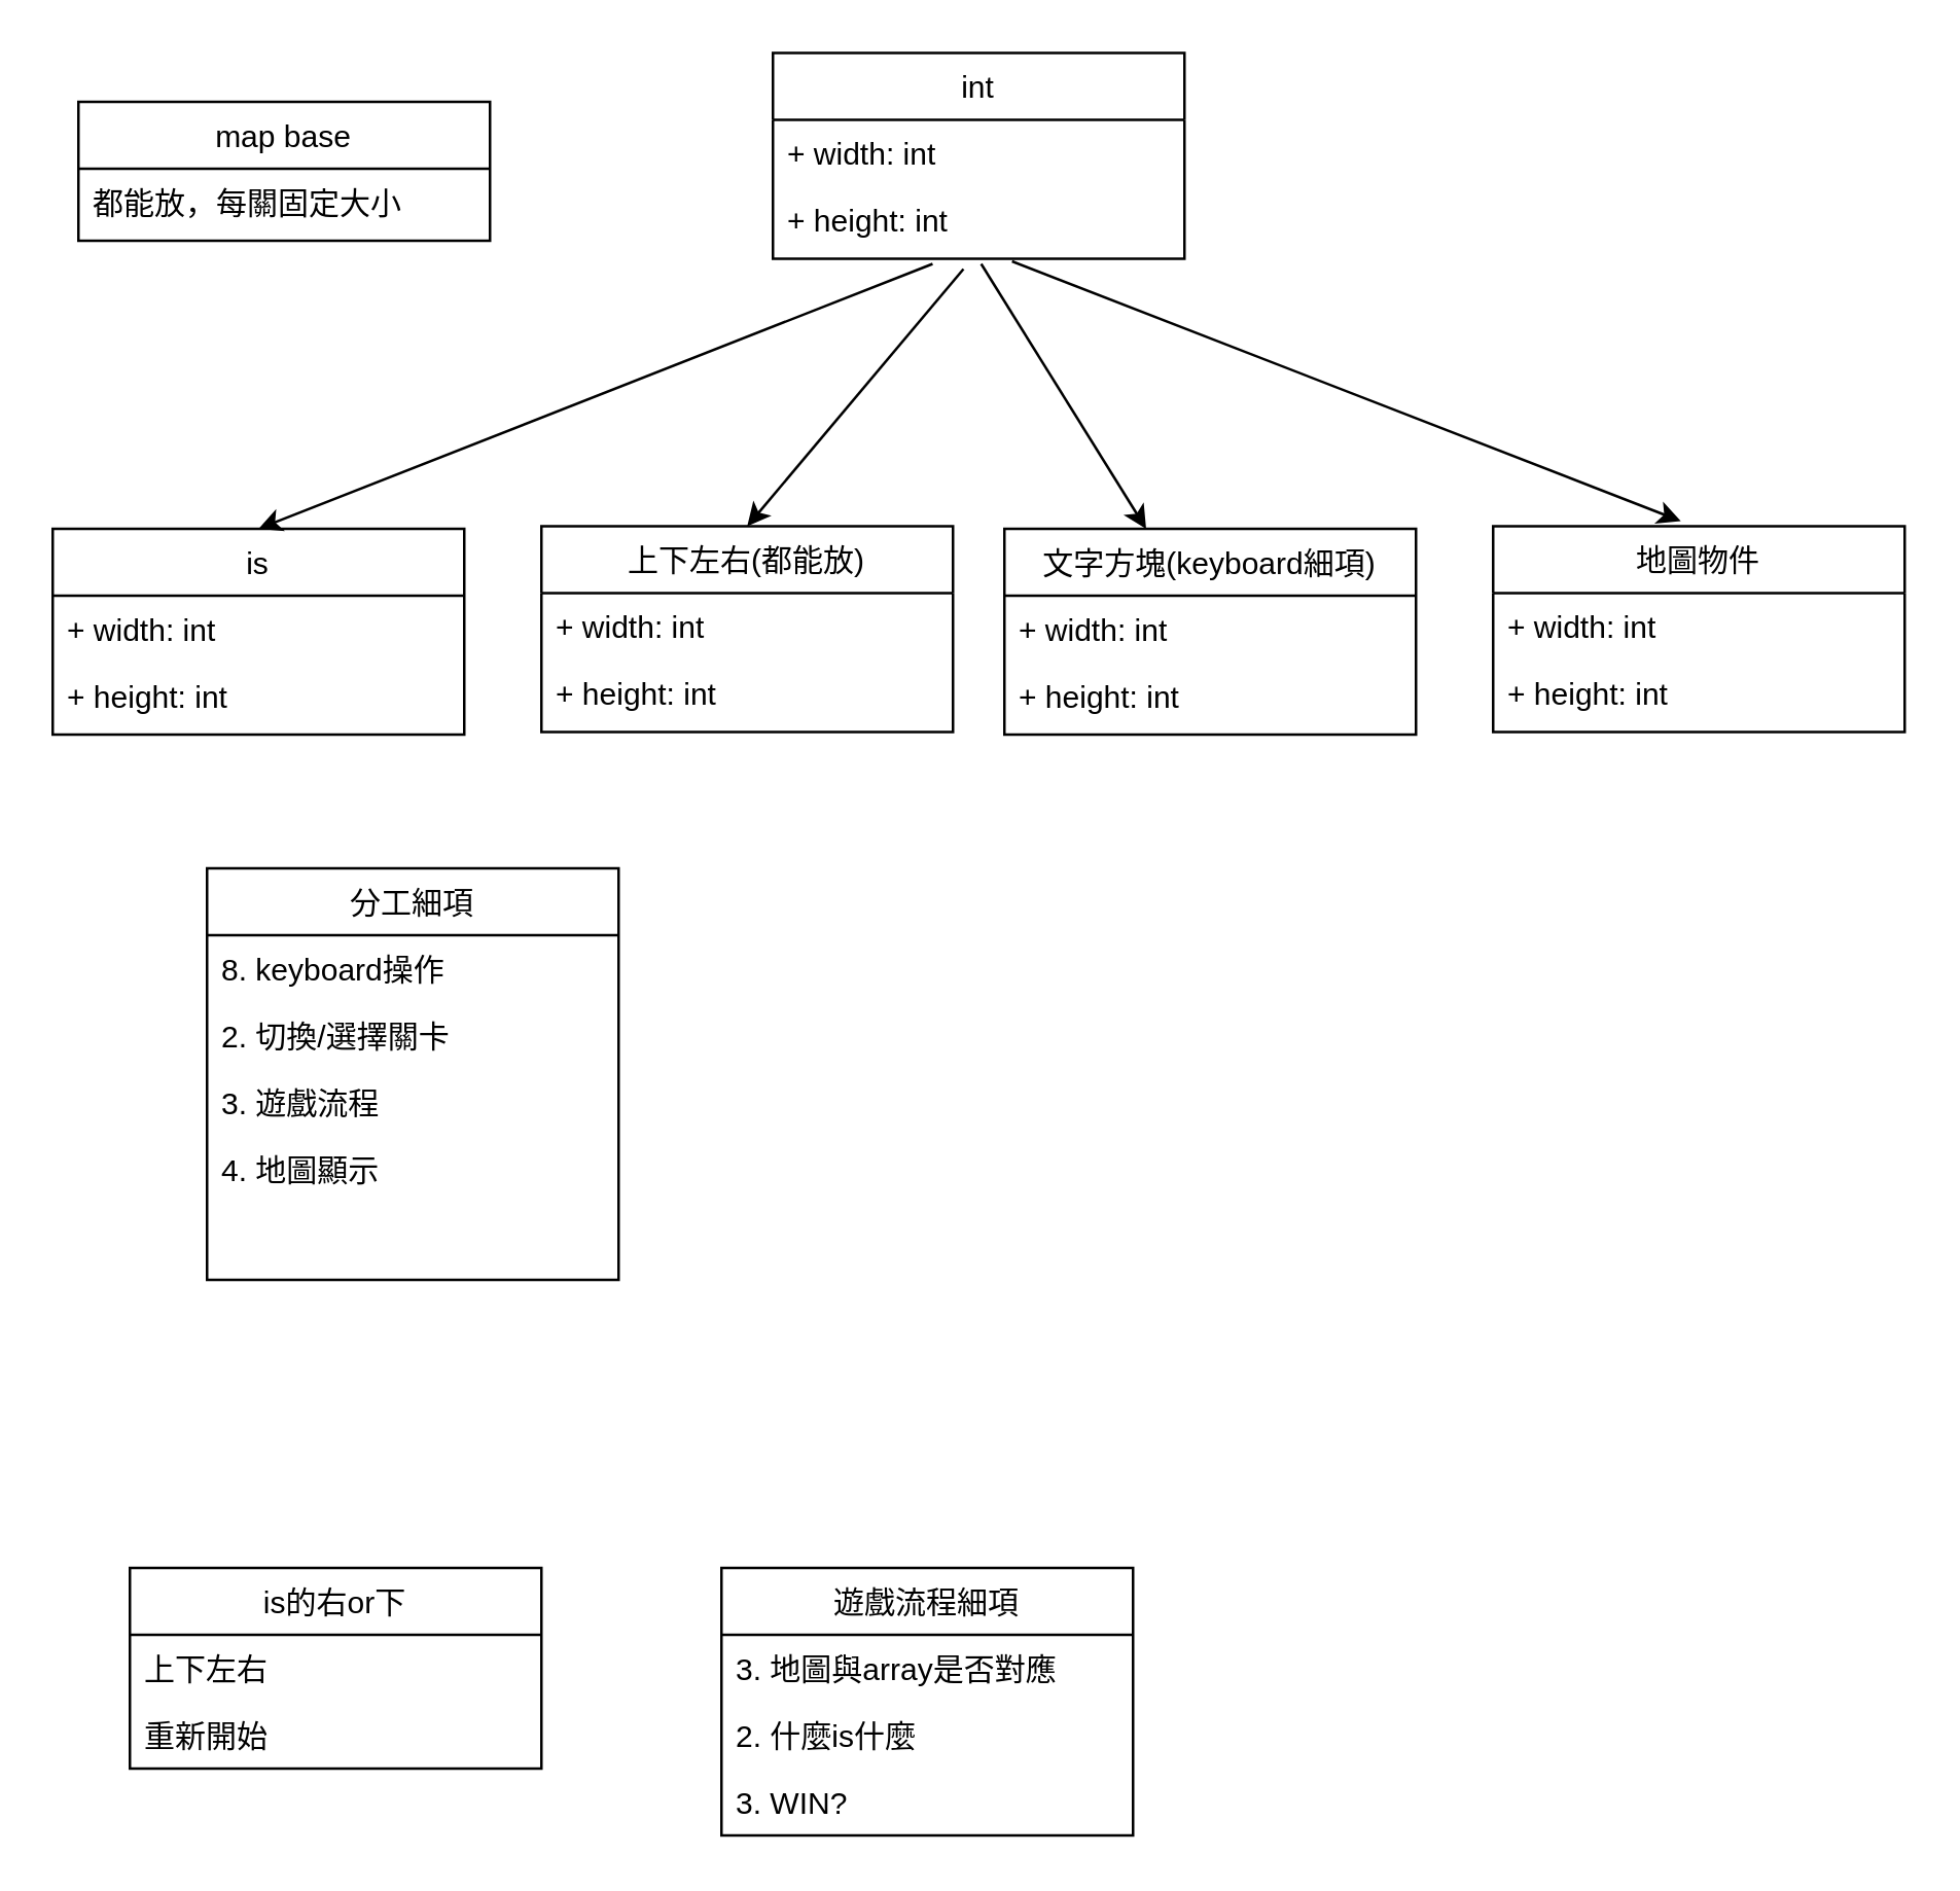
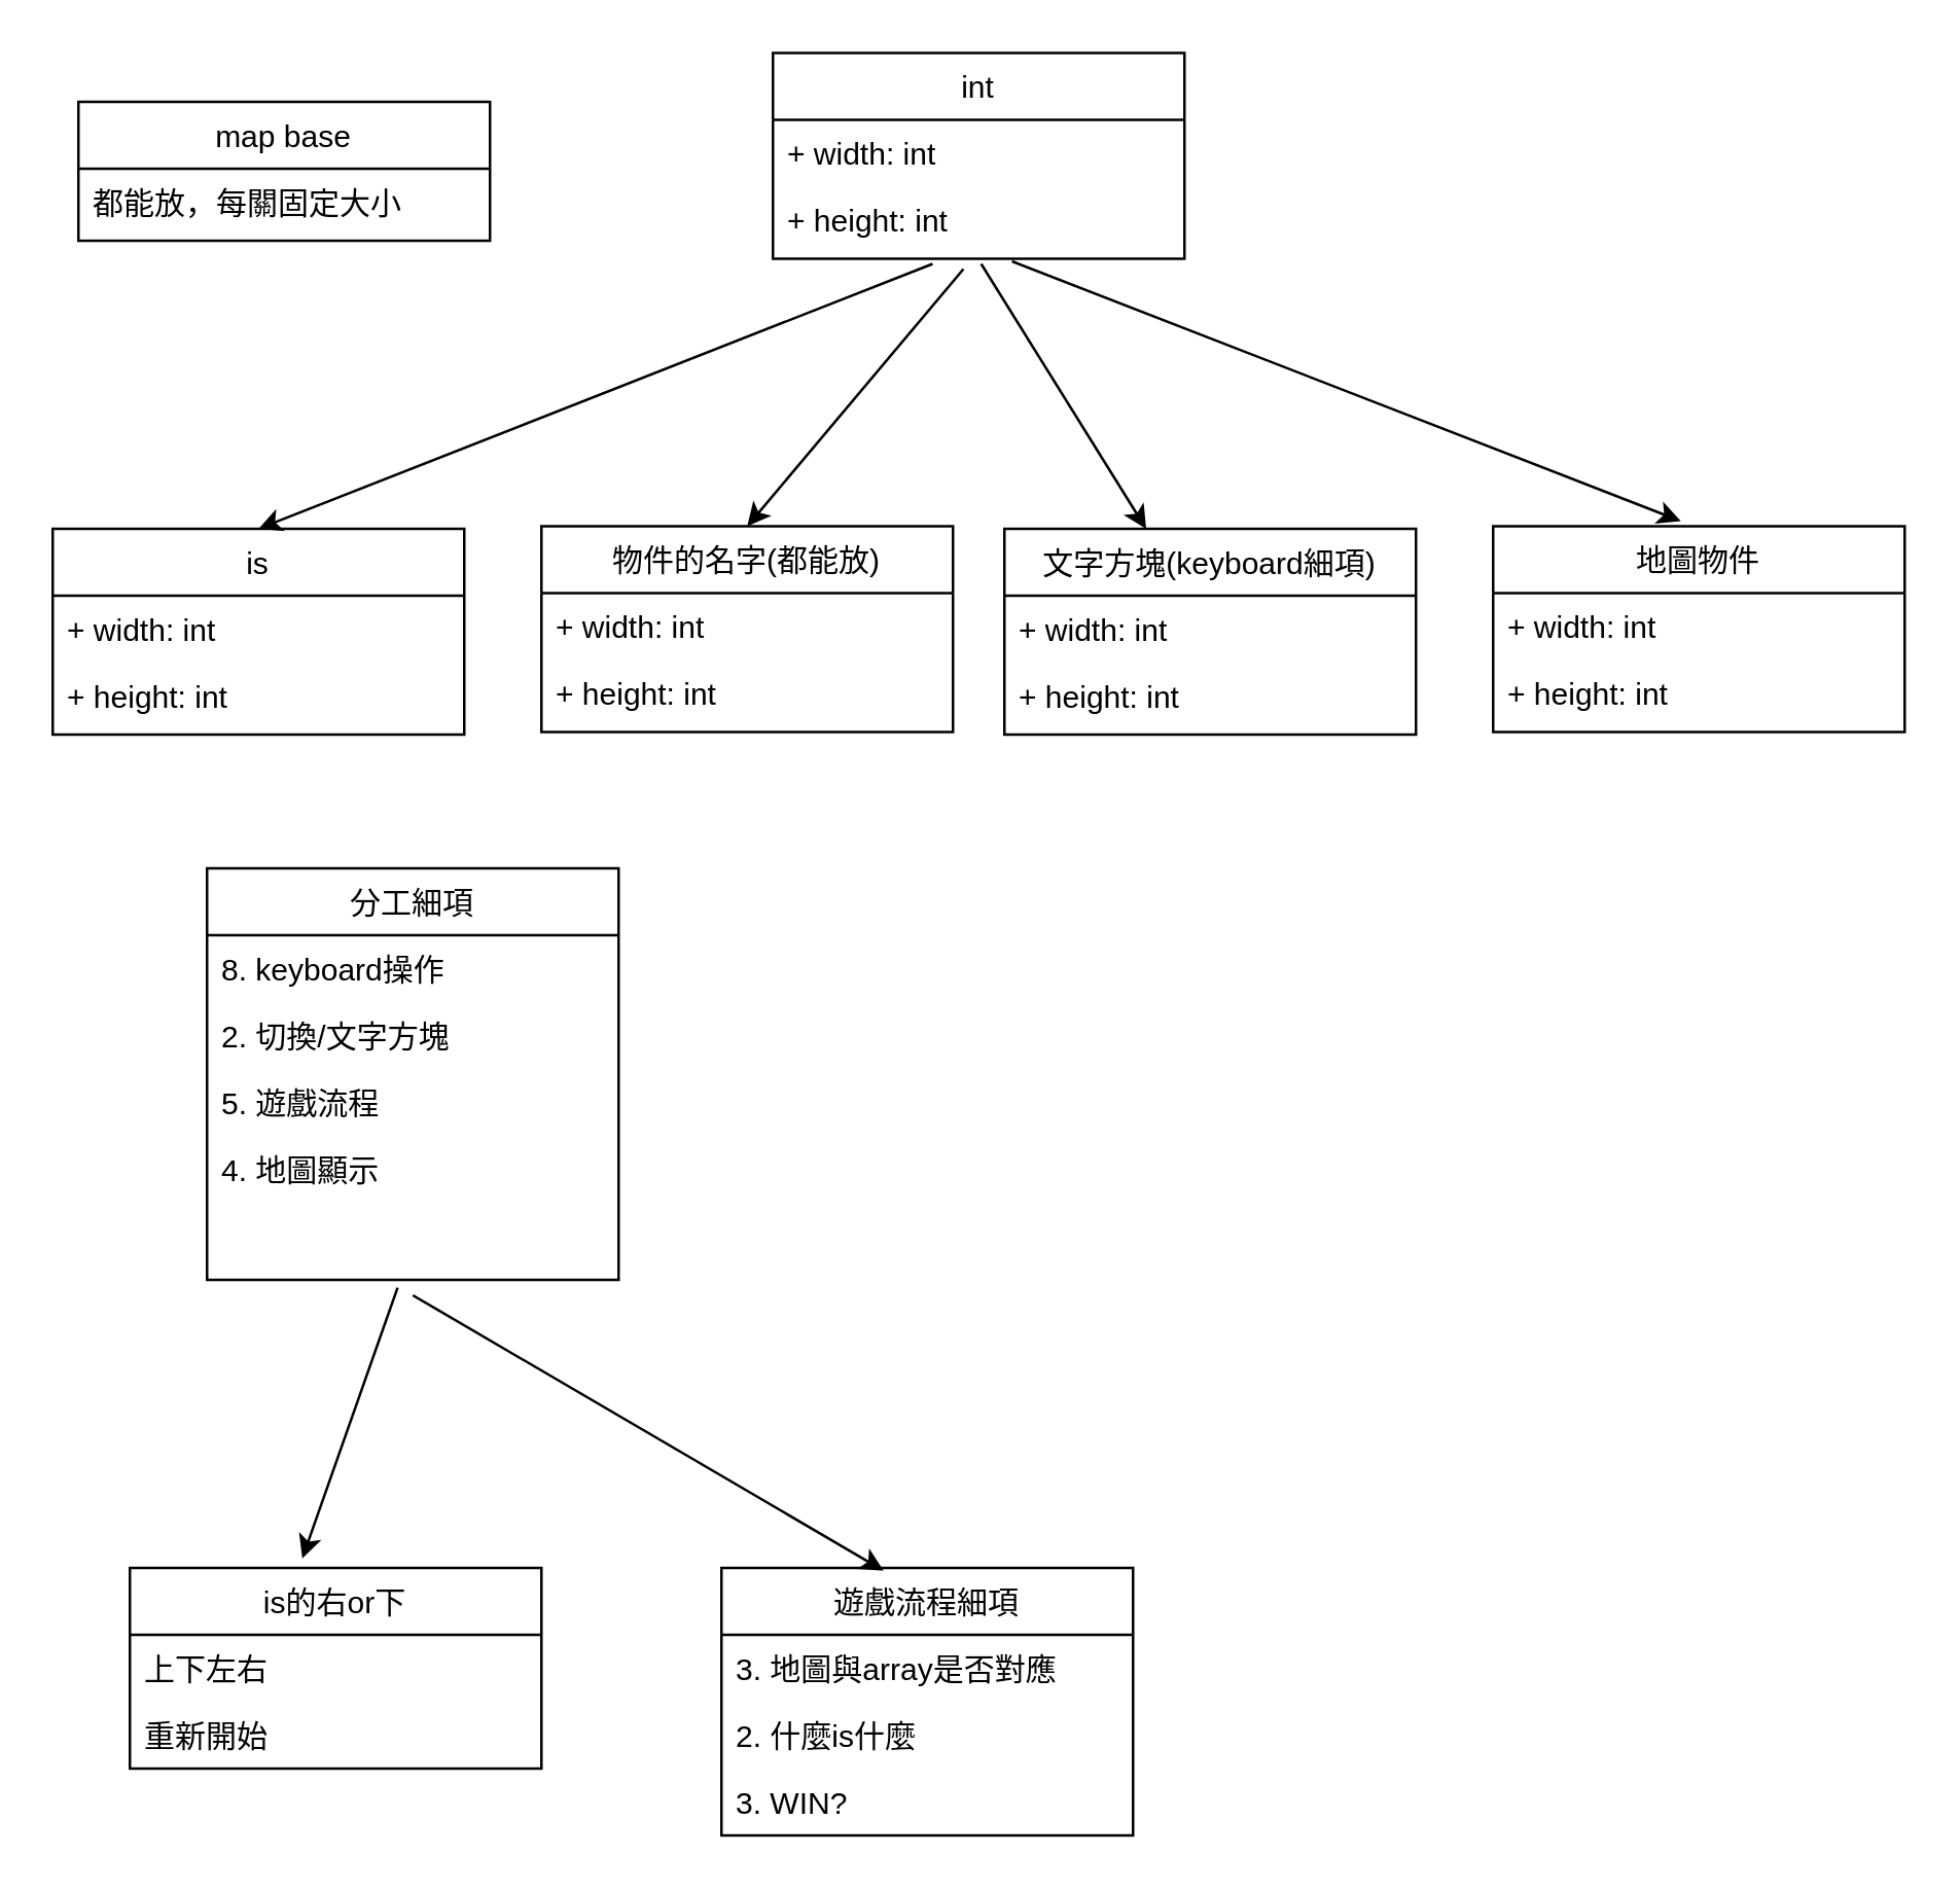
- <mxCell id="9" value="上下左右(都能放)" style="swimlane;fontStyle=0;childLayout=stackLayout;horizontal=1;startSize=26;fillColor=none;horizontalStack=0;resizeParent=1;resizeParentMax=0;resizeLast=0;collapsible=1;marginBottom=0;" vertex="1" parent="1"><mxGeometry x="210" y="204" width="160" height="80" as="geometry"><mxRectangle x="40" y="40" width="70" height="26" as="alternateBounds" /></mxGeometry></mxCell>
+ <mxCell id="9" value="物件的名字(都能放)" style="swimlane;fontStyle=0;childLayout=stackLayout;horizontal=1;startSize=26;fillColor=none;horizontalStack=0;resizeParent=1;resizeParentMax=0;resizeLast=0;collapsible=1;marginBottom=0;" vertex="1" parent="1"><mxGeometry x="210" y="204" width="160" height="80" as="geometry"><mxRectangle x="40" y="40" width="70" height="26" as="alternateBounds" /></mxGeometry></mxCell>
- <mxCell id="24" value="2. 切換/選擇關卡" style="text;align=left;verticalAlign=top;spacingLeft=4;spacingRight=4;overflow=hidden;rotatable=0;points=[[0,0.5],[1,0.5]];portConstraint=eastwest;" vertex="1" parent="22"><mxGeometry y="52" width="160" height="26" as="geometry" /></mxCell>
+ <mxCell id="24" value="2. 切換/文字方塊" style="text;align=left;verticalAlign=top;spacingLeft=4;spacingRight=4;overflow=hidden;rotatable=0;points=[[0,0.5],[1,0.5]];portConstraint=eastwest;" vertex="1" parent="22"><mxGeometry y="52" width="160" height="26" as="geometry" /></mxCell>
- <mxCell id="25" value="3. 遊戲流程" style="text;align=left;verticalAlign=top;spacingLeft=4;spacingRight=4;overflow=hidden;rotatable=0;points=[[0,0.5],[1,0.5]];portConstraint=eastwest;" vertex="1" parent="22"><mxGeometry y="78" width="160" height="26" as="geometry" /></mxCell>
+ <mxCell id="25" value="5. 遊戲流程" style="text;align=left;verticalAlign=top;spacingLeft=4;spacingRight=4;overflow=hidden;rotatable=0;points=[[0,0.5],[1,0.5]];portConstraint=eastwest;" vertex="1" parent="22"><mxGeometry y="78" width="160" height="26" as="geometry" /></mxCell>
+ <mxCell id="36" value="" style="endArrow=classic;html=1;exitX=0.463;exitY=1.054;exitDx=0;exitDy=0;exitPerimeter=0;entryX=0.419;entryY=-0.048;entryDx=0;entryDy=0;entryPerimeter=0;" edge="1" parent="1" source="26" target="33"><mxGeometry width="50" height="50" relative="1" as="geometry"><mxPoint x="25" y="559" as="sourcePoint" /><mxPoint x="75" y="509" as="targetPoint" /></mxGeometry></mxCell>
+ <mxCell id="31" value="" style="endArrow=classic;html=1;entryX=0.394;entryY=0.01;entryDx=0;entryDy=0;entryPerimeter=0;exitX=0.5;exitY=1.107;exitDx=0;exitDy=0;exitPerimeter=0;" edge="1" parent="1" source="26" target="27"><mxGeometry width="50" height="50" relative="1" as="geometry"><mxPoint x="70" y="459" as="sourcePoint" /><mxPoint x="70" y="549" as="targetPoint" /></mxGeometry></mxCell>
